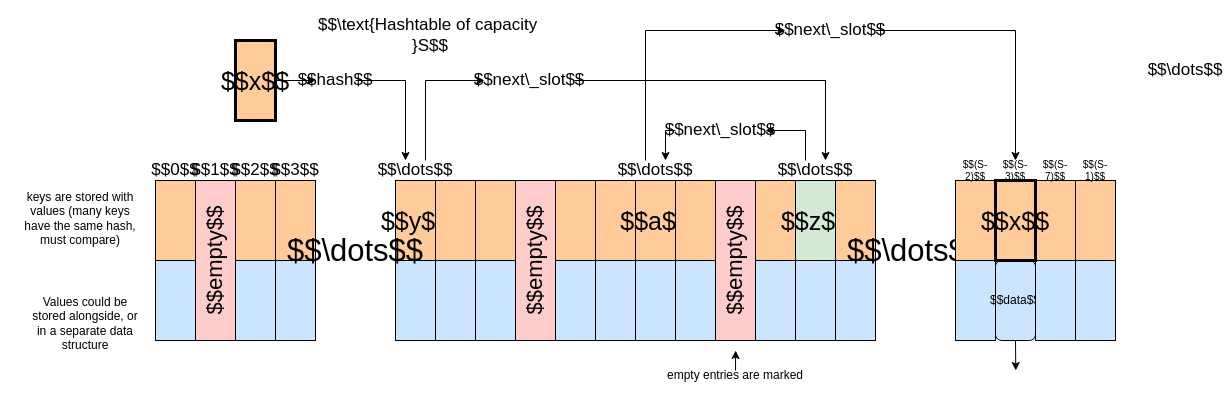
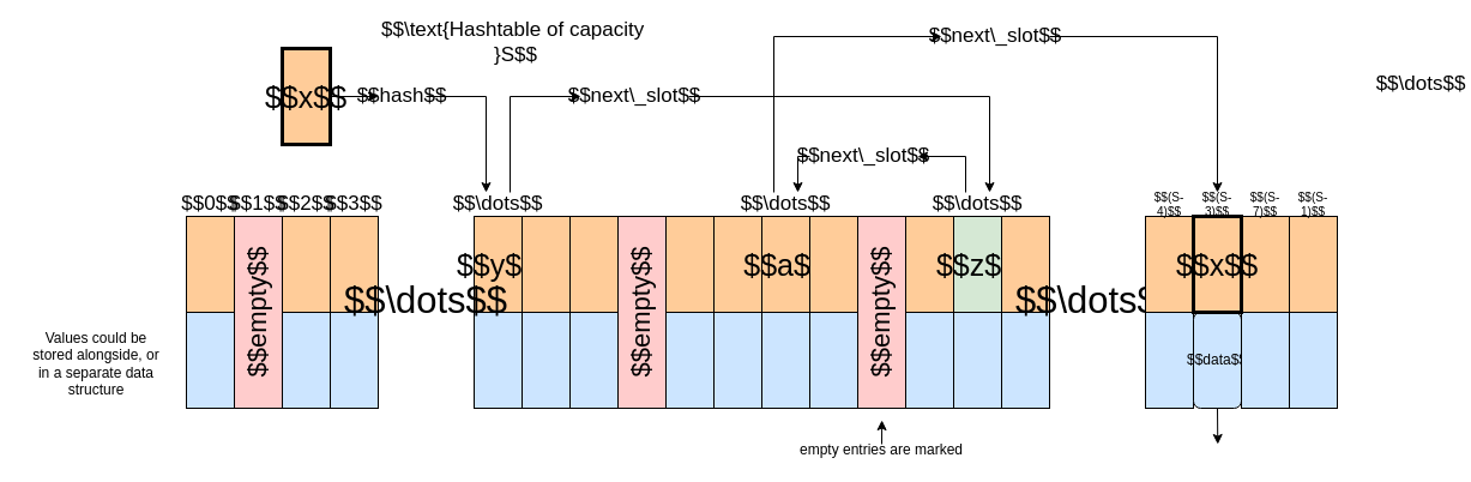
- <mxCell id="43" value="$$(S-2)$$" style="text;html=1;strokeColor=none;fillColor=none;align=center;verticalAlign=middle;whiteSpace=wrap;rounded=0;fontSize=10;" vertex="1" parent="1"><mxGeometry x="955" y="160" width="40" height="20" as="geometry" /></mxCell>
+ <mxCell id="43" value="$$(S-4)$$" style="text;html=1;strokeColor=none;fillColor=none;align=center;verticalAlign=middle;whiteSpace=wrap;rounded=0;fontSize=10;" vertex="1" parent="1"><mxGeometry x="955" y="160" width="40" height="20" as="geometry" /></mxCell>
- <mxCell id="72" value="keys are stored with values (many keys have the same hash, must compare)" style="text;html=1;strokeColor=none;fillColor=none;align=center;verticalAlign=middle;whiteSpace=wrap;rounded=0;fontSize=12;" vertex="1" parent="1"><mxGeometry x="20" y="190" width="120" height="55" as="geometry" /></mxCell>
- <mxCell id="73" value="Values could be stored alongside, or in a separate data structure" style="text;html=1;strokeColor=none;fillColor=none;align=center;verticalAlign=middle;whiteSpace=wrap;rounded=0;fontSize=12;" vertex="1" parent="1"><mxGeometry x="25" y="295" width="120" height="55" as="geometry" /></mxCell>
+ <mxCell id="73" value="Values could be stored alongside, or in a separate data structure" style="text;html=1;strokeColor=none;fillColor=none;align=center;verticalAlign=middle;whiteSpace=wrap;rounded=0;fontSize=12;" vertex="1" parent="1"><mxGeometry x="20" y="275" width="120" height="55" as="geometry" /></mxCell>
